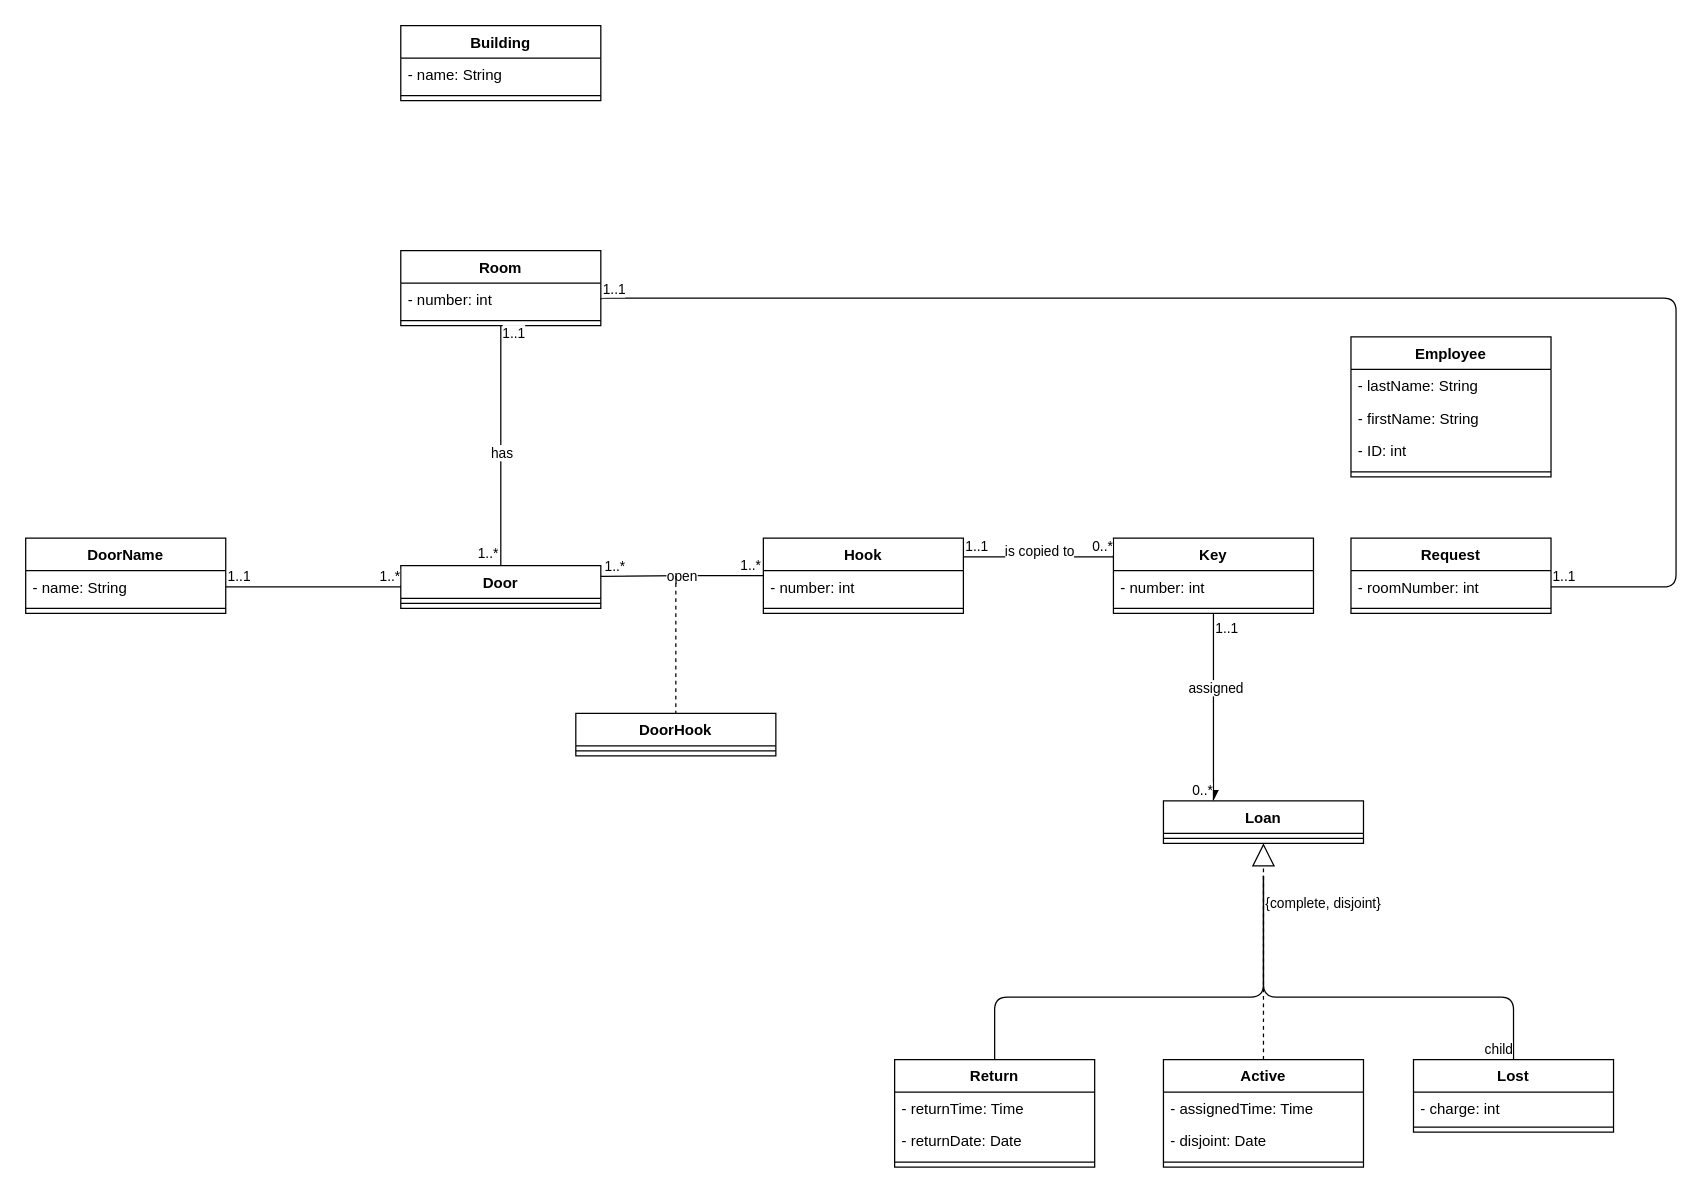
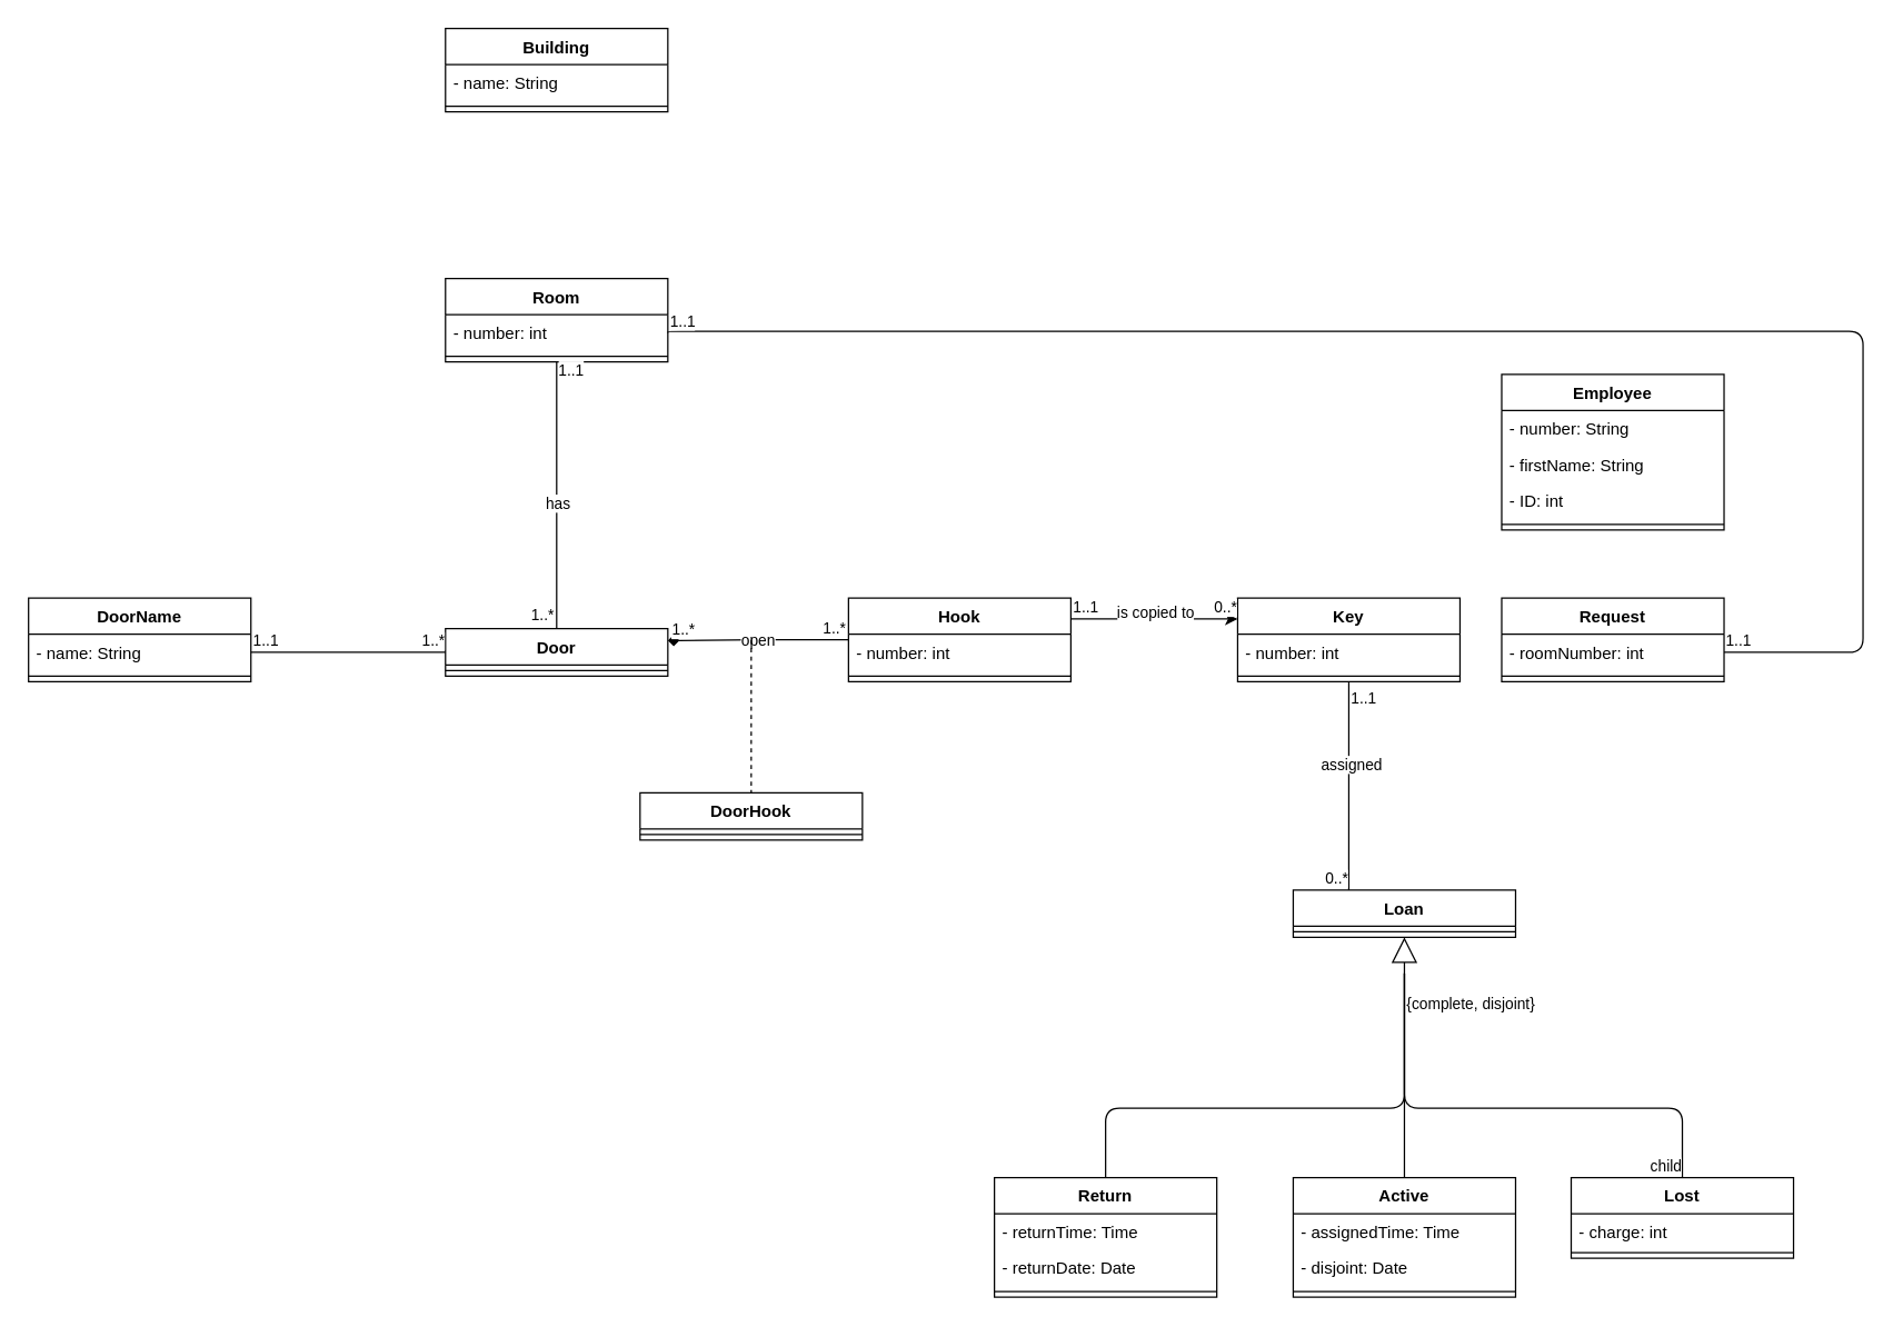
- <mxCell id="6" value="- lastName: String" style="text;strokeColor=none;fillColor=none;align=left;verticalAlign=top;spacingLeft=4;spacingRight=4;overflow=hidden;rotatable=0;points=[[0,0.5],[1,0.5]];portConstraint=eastwest;" parent="5" vertex="1"><mxGeometry y="26" width="160" height="26" as="geometry" /></mxCell>
+ <mxCell id="6" value="- number: String" style="text;strokeColor=none;fillColor=none;align=left;verticalAlign=top;spacingLeft=4;spacingRight=4;overflow=hidden;rotatable=0;points=[[0,0.5],[1,0.5]];portConstraint=eastwest;" parent="5" vertex="1"><mxGeometry y="26" width="160" height="26" as="geometry" /></mxCell>
- <mxCell id="66" value="" style="endArrow=none;html=1;edgeStyle=orthogonalEdgeStyle;rounded=0;exitX=1;exitY=0.25;exitDx=0;exitDy=0;entryX=0;entryY=0.25;entryDx=0;entryDy=0;" parent="1" source="63" target="13" edge="1"><mxGeometry relative="1" as="geometry"><mxPoint x="780" y="459.5" as="sourcePoint" /><mxPoint x="880" y="460" as="targetPoint" /><Array as="points" /></mxGeometry></mxCell>
+ <mxCell id="66" value="" style="endArrow=classic;html=1;edgeStyle=orthogonalEdgeStyle;rounded=0;exitX=1;exitY=0.25;exitDx=0;exitDy=0;entryX=0;entryY=0.25;entryDx=0;entryDy=0;" parent="1" source="63" target="13" edge="1"><mxGeometry relative="1" as="geometry"><mxPoint x="780" y="459.5" as="sourcePoint" /><mxPoint x="880" y="460" as="targetPoint" /><Array as="points" /></mxGeometry></mxCell>
- <mxCell id="24" value="" style="endArrow=none;html=1;edgeStyle=orthogonalEdgeStyle;rounded=0;exitX=0;exitY=0.5;exitDx=0;exitDy=0;entryX=1;entryY=0.25;entryDx=0;entryDy=0;" parent="1" source="63" target="18" edge="1"><mxGeometry relative="1" as="geometry"><mxPoint x="620" y="470" as="sourcePoint" /><mxPoint x="480" y="470" as="targetPoint" /></mxGeometry></mxCell>
+ <mxCell id="24" value="" style="endArrow=diamond;html=1;edgeStyle=orthogonalEdgeStyle;rounded=0;exitX=0;exitY=0.5;exitDx=0;exitDy=0;entryX=1;entryY=0.25;entryDx=0;entryDy=0;" parent="1" source="63" target="18" edge="1"><mxGeometry relative="1" as="geometry"><mxPoint x="620" y="470" as="sourcePoint" /><mxPoint x="480" y="470" as="targetPoint" /></mxGeometry></mxCell>
- <mxCell id="28" value="" style="endArrow=block;html=1;edgeStyle=orthogonalEdgeStyle;rounded=0;exitX=0.5;exitY=1;exitDx=0;exitDy=0;entryX=0.25;entryY=0;entryDx=0;entryDy=0;" parent="1" source="13" target="16" edge="1"><mxGeometry relative="1" as="geometry"><mxPoint x="690" y="660" as="sourcePoint" /><mxPoint x="850" y="660" as="targetPoint" /></mxGeometry></mxCell>
+ <mxCell id="28" value="" style="endArrow=none;html=1;edgeStyle=orthogonalEdgeStyle;rounded=0;exitX=0.5;exitY=1;exitDx=0;exitDy=0;entryX=0.25;entryY=0;entryDx=0;entryDy=0;" parent="1" source="13" target="16" edge="1"><mxGeometry relative="1" as="geometry"><mxPoint x="690" y="660" as="sourcePoint" /><mxPoint x="850" y="660" as="targetPoint" /></mxGeometry></mxCell>
- <mxCell id="41" value="" style="endArrow=block;endSize=16;endFill=0;html=1;entryX=0.5;entryY=1;entryDx=0;entryDy=0;curved=1;exitX=0.5;exitY=0;exitDx=0;exitDy=0;dashed=1;" parent="1" source="42" target="16" edge="1"><mxGeometry width="160" relative="1" as="geometry"><mxPoint x="1010" y="880" as="sourcePoint" /><mxPoint x="860" y="880" as="targetPoint" /></mxGeometry></mxCell>
+ <mxCell id="41" value="" style="endArrow=block;endSize=16;endFill=0;html=1;entryX=0.5;entryY=1;entryDx=0;entryDy=0;curved=1;exitX=0.5;exitY=0;exitDx=0;exitDy=0;" parent="1" source="42" target="16" edge="1"><mxGeometry width="160" relative="1" as="geometry"><mxPoint x="1010" y="880" as="sourcePoint" /><mxPoint x="860" y="880" as="targetPoint" /></mxGeometry></mxCell>
